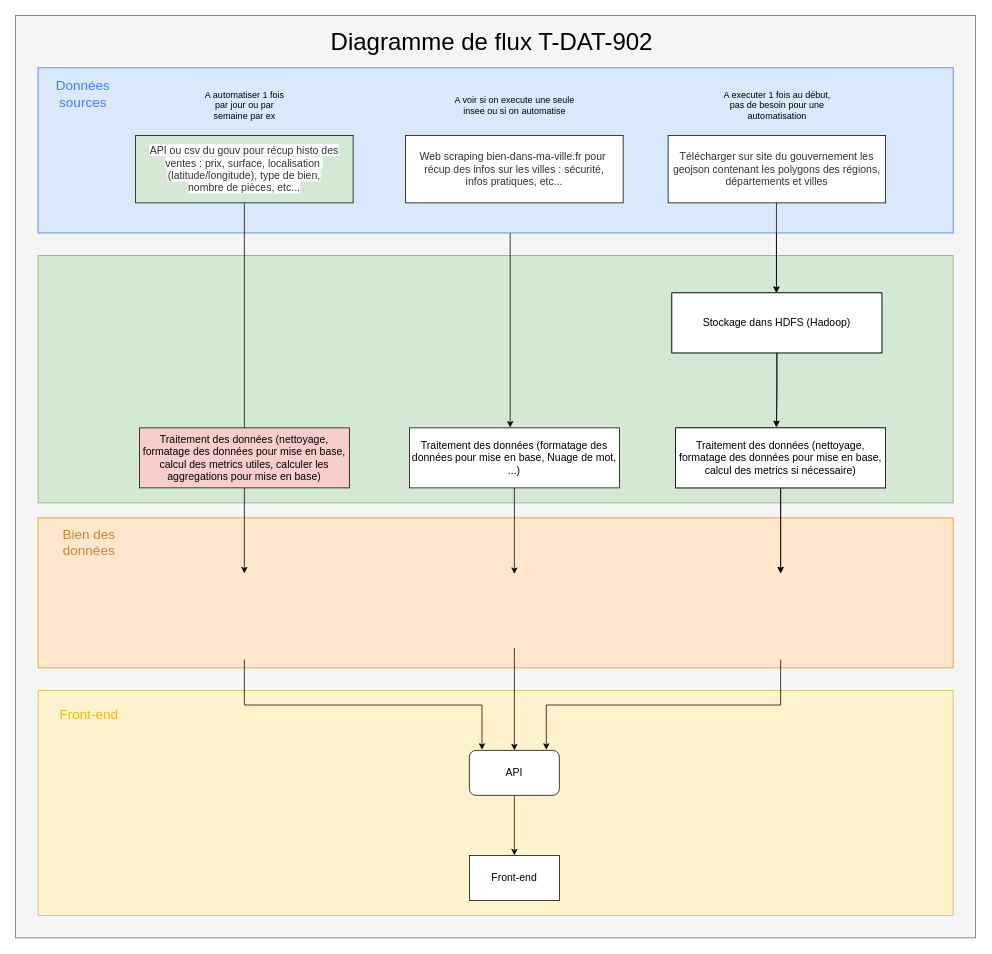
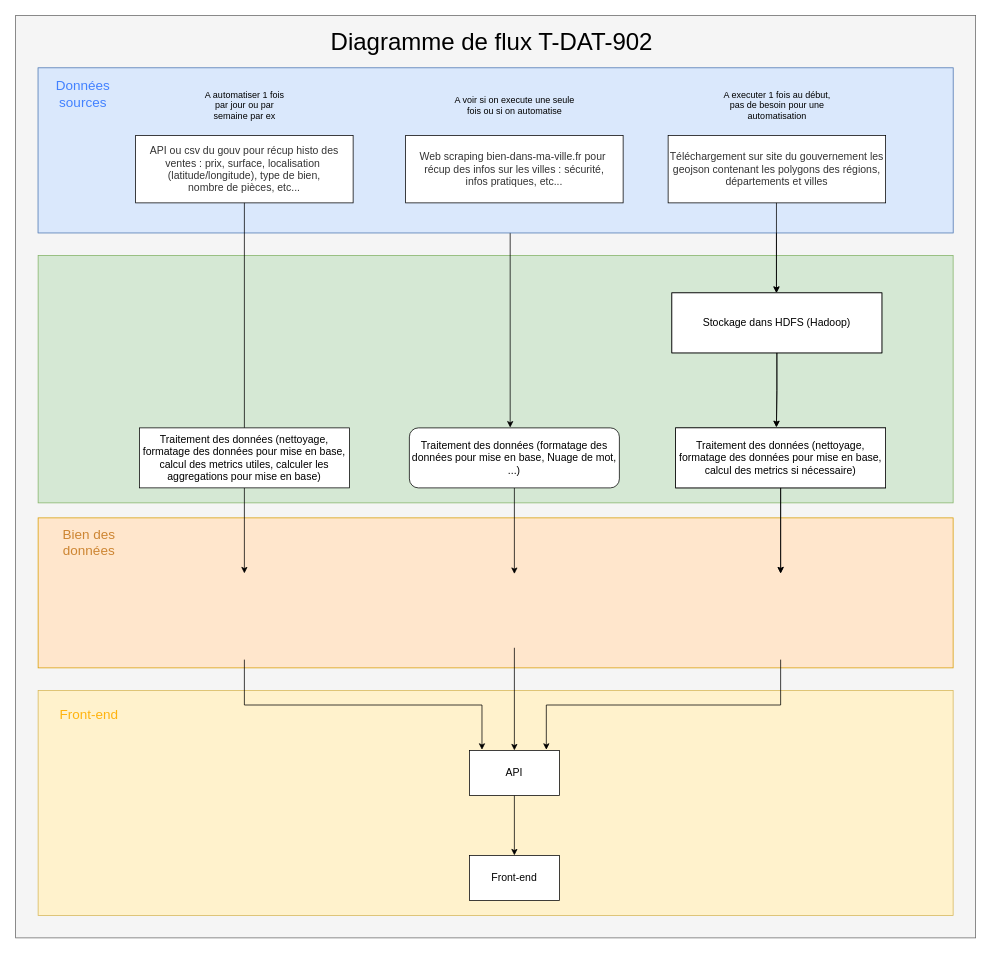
- <mxCell id="33" value="A voir si on execute une seule&lt;div&gt;insee ou si on automatise&lt;/div&gt;" style="text;html=1;align=center;verticalAlign=middle;resizable=0;points=[];autosize=1;" parent="1" vertex="1"><mxGeometry x="595" y="120" width="180" height="40" as="geometry" /></mxCell>
+ <mxCell id="33" value="A voir si on execute une seule&lt;div&gt;fois ou si on automatise&lt;/div&gt;" style="text;html=1;align=center;verticalAlign=middle;resizable=0;points=[];autosize=1;" parent="1" vertex="1"><mxGeometry x="595" y="120" width="180" height="40" as="geometry" /></mxCell>
- <mxCell id="25" value="&lt;div&gt;&lt;span style=&quot;color: rgb(51, 51, 51); font-family: arial, sans-serif; font-size: 14px; text-wrap-mode: nowrap; background-color: rgb(255, 255, 255);&quot;&gt;API ou csv du gouv pour récup histo des&lt;/span&gt;&lt;/div&gt;&lt;div&gt;&lt;span style=&quot;color: rgb(51, 51, 51); font-family: arial, sans-serif; font-size: 14px; text-wrap-mode: nowrap; background-color: rgb(255, 255, 255);&quot;&gt;ventes : prix, surface,&amp;nbsp;&lt;/span&gt;&lt;span style=&quot;background-color: rgb(255, 255, 255); color: rgb(51, 51, 51); font-family: arial, sans-serif; font-size: 14px; text-wrap-mode: nowrap;&quot;&gt;localisation&amp;nbsp;&lt;/span&gt;&lt;/div&gt;&lt;div&gt;&lt;span style=&quot;background-color: rgb(255, 255, 255); color: rgb(51, 51, 51); font-family: arial, sans-serif; font-size: 14px; text-wrap-mode: nowrap;&quot;&gt;(latitude/longitude), type de bien,&lt;/span&gt;&lt;/div&gt;&lt;div&gt;&lt;span style=&quot;color: rgb(51, 51, 51); font-family: arial, sans-serif; font-size: 14px; text-wrap-mode: nowrap; background-color: rgb(255, 255, 255);&quot;&gt;nombre de pièces, etc...&lt;/span&gt;&lt;/div&gt;" style="rounded=0;whiteSpace=wrap;html=1;fillColor=#d5e8d4;" parent="1" vertex="1"><mxGeometry x="180" y="180" width="290" height="90" as="geometry" /></mxCell>
+ <mxCell id="25" value="&lt;div&gt;&lt;span style=&quot;color: rgb(51, 51, 51); font-family: arial, sans-serif; font-size: 14px; text-wrap-mode: nowrap; background-color: rgb(255, 255, 255);&quot;&gt;API ou csv du gouv pour récup histo des&lt;/span&gt;&lt;/div&gt;&lt;div&gt;&lt;span style=&quot;color: rgb(51, 51, 51); font-family: arial, sans-serif; font-size: 14px; text-wrap-mode: nowrap; background-color: rgb(255, 255, 255);&quot;&gt;ventes : prix, surface,&amp;nbsp;&lt;/span&gt;&lt;span style=&quot;background-color: rgb(255, 255, 255); color: rgb(51, 51, 51); font-family: arial, sans-serif; font-size: 14px; text-wrap-mode: nowrap;&quot;&gt;localisation&amp;nbsp;&lt;/span&gt;&lt;/div&gt;&lt;div&gt;&lt;span style=&quot;background-color: rgb(255, 255, 255); color: rgb(51, 51, 51); font-family: arial, sans-serif; font-size: 14px; text-wrap-mode: nowrap;&quot;&gt;(latitude/longitude), type de bien,&lt;/span&gt;&lt;/div&gt;&lt;div&gt;&lt;span style=&quot;color: rgb(51, 51, 51); font-family: arial, sans-serif; font-size: 14px; text-wrap-mode: nowrap; background-color: rgb(255, 255, 255);&quot;&gt;nombre de pièces, etc...&lt;/span&gt;&lt;/div&gt;" style="rounded=0;whiteSpace=wrap;html=1;" parent="1" vertex="1"><mxGeometry x="180" y="180" width="290" height="90" as="geometry" /></mxCell>
- <mxCell id="34" value="&lt;font face=&quot;arial, sans-serif&quot; color=&quot;#333333&quot;&gt;&lt;span style=&quot;font-size: 14px; text-wrap-mode: nowrap; background-color: rgb(255, 255, 255);&quot;&gt;Télécharger sur site du gouvernement les&lt;/span&gt;&lt;/font&gt;&lt;div&gt;&lt;font face=&quot;arial, sans-serif&quot; color=&quot;#333333&quot;&gt;&lt;span style=&quot;font-size: 14px; text-wrap-mode: nowrap; background-color: rgb(255, 255, 255);&quot;&gt;geojson contenant les polygons des régions,&lt;/span&gt;&lt;/font&gt;&lt;/div&gt;&lt;div&gt;&lt;font face=&quot;arial, sans-serif&quot; color=&quot;#333333&quot;&gt;&lt;span style=&quot;font-size: 14px; text-wrap-mode: nowrap; background-color: rgb(255, 255, 255);&quot;&gt;départements et villes&lt;/span&gt;&lt;/font&gt;&lt;/div&gt;" style="rounded=0;whiteSpace=wrap;html=1;" parent="1" vertex="1"><mxGeometry x="890" y="180" width="290" height="90" as="geometry" /></mxCell>
+ <mxCell id="34" value="&lt;font face=&quot;arial, sans-serif&quot; color=&quot;#333333&quot;&gt;&lt;span style=&quot;font-size: 14px; text-wrap-mode: nowrap; background-color: rgb(255, 255, 255);&quot;&gt;Téléchargement sur site du gouvernement les&lt;/span&gt;&lt;/font&gt;&lt;div&gt;&lt;font face=&quot;arial, sans-serif&quot; color=&quot;#333333&quot;&gt;&lt;span style=&quot;font-size: 14px; text-wrap-mode: nowrap; background-color: rgb(255, 255, 255);&quot;&gt;geojson contenant les polygons des régions,&lt;/span&gt;&lt;/font&gt;&lt;/div&gt;&lt;div&gt;&lt;font face=&quot;arial, sans-serif&quot; color=&quot;#333333&quot;&gt;&lt;span style=&quot;font-size: 14px; text-wrap-mode: nowrap; background-color: rgb(255, 255, 255);&quot;&gt;départements et villes&lt;/span&gt;&lt;/font&gt;&lt;/div&gt;" style="rounded=0;whiteSpace=wrap;html=1;" parent="1" vertex="1"><mxGeometry x="890" y="180" width="290" height="90" as="geometry" /></mxCell>
- <mxCell id="28" value="&lt;font style=&quot;font-size: 14px;&quot;&gt;Traitement des données (nettoyage, formatage des données pour mise en base, calcul des metrics utiles, calculer les aggregations pour mise en base)&lt;/font&gt;" style="whiteSpace=wrap;html=1;rounded=0;fillColor=#f8cecc;" parent="1" vertex="1"><mxGeometry x="185" y="570" width="280" height="80" as="geometry" /></mxCell>
+ <mxCell id="28" value="&lt;font style=&quot;font-size: 14px;&quot;&gt;Traitement des données (nettoyage, formatage des données pour mise en base, calcul des metrics utiles, calculer les aggregations pour mise en base)&lt;/font&gt;" style="whiteSpace=wrap;html=1;rounded=0;" parent="1" vertex="1"><mxGeometry x="185" y="570" width="280" height="80" as="geometry" /></mxCell>
- <mxCell id="37" value="&lt;font style=&quot;font-size: 14px;&quot;&gt;Traitement des données (formatage des données pour mise en base, Nuage de mot, ...)&lt;/font&gt;" style="whiteSpace=wrap;html=1;rounded=0;" parent="1" vertex="1"><mxGeometry x="545" y="570" width="280" height="80" as="geometry" /></mxCell>
+ <mxCell id="37" value="&lt;font style=&quot;font-size: 14px;&quot;&gt;Traitement des données (formatage des données pour mise en base, Nuage de mot, ...)&lt;/font&gt;" style="whiteSpace=wrap;html=1;rounded=1;" parent="1" vertex="1"><mxGeometry x="545" y="570" width="280" height="80" as="geometry" /></mxCell>
- <mxCell id="53" value="&lt;font style=&quot;font-size: 14px;&quot;&gt;API&lt;/font&gt;" style="whiteSpace=wrap;html=1;rounded=1;" parent="1" vertex="1"><mxGeometry x="625" y="1000" width="120" height="60" as="geometry" /></mxCell>
+ <mxCell id="53" value="&lt;font style=&quot;font-size: 14px;&quot;&gt;API&lt;/font&gt;" style="rounded=0;whiteSpace=wrap;html=1;" parent="1" vertex="1"><mxGeometry x="625" y="1000" width="120" height="60" as="geometry" /></mxCell>
